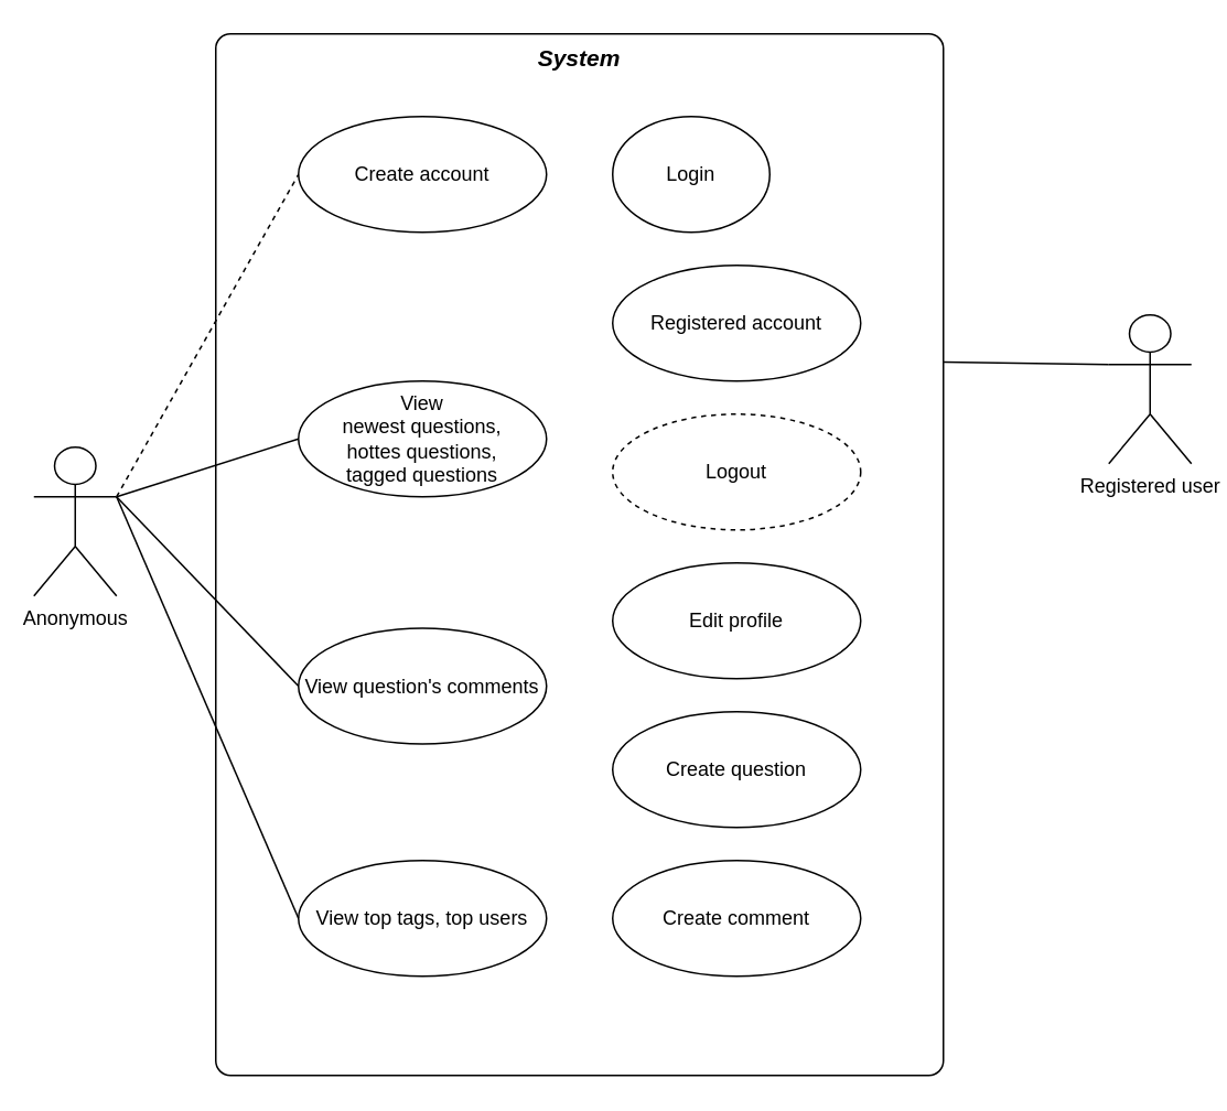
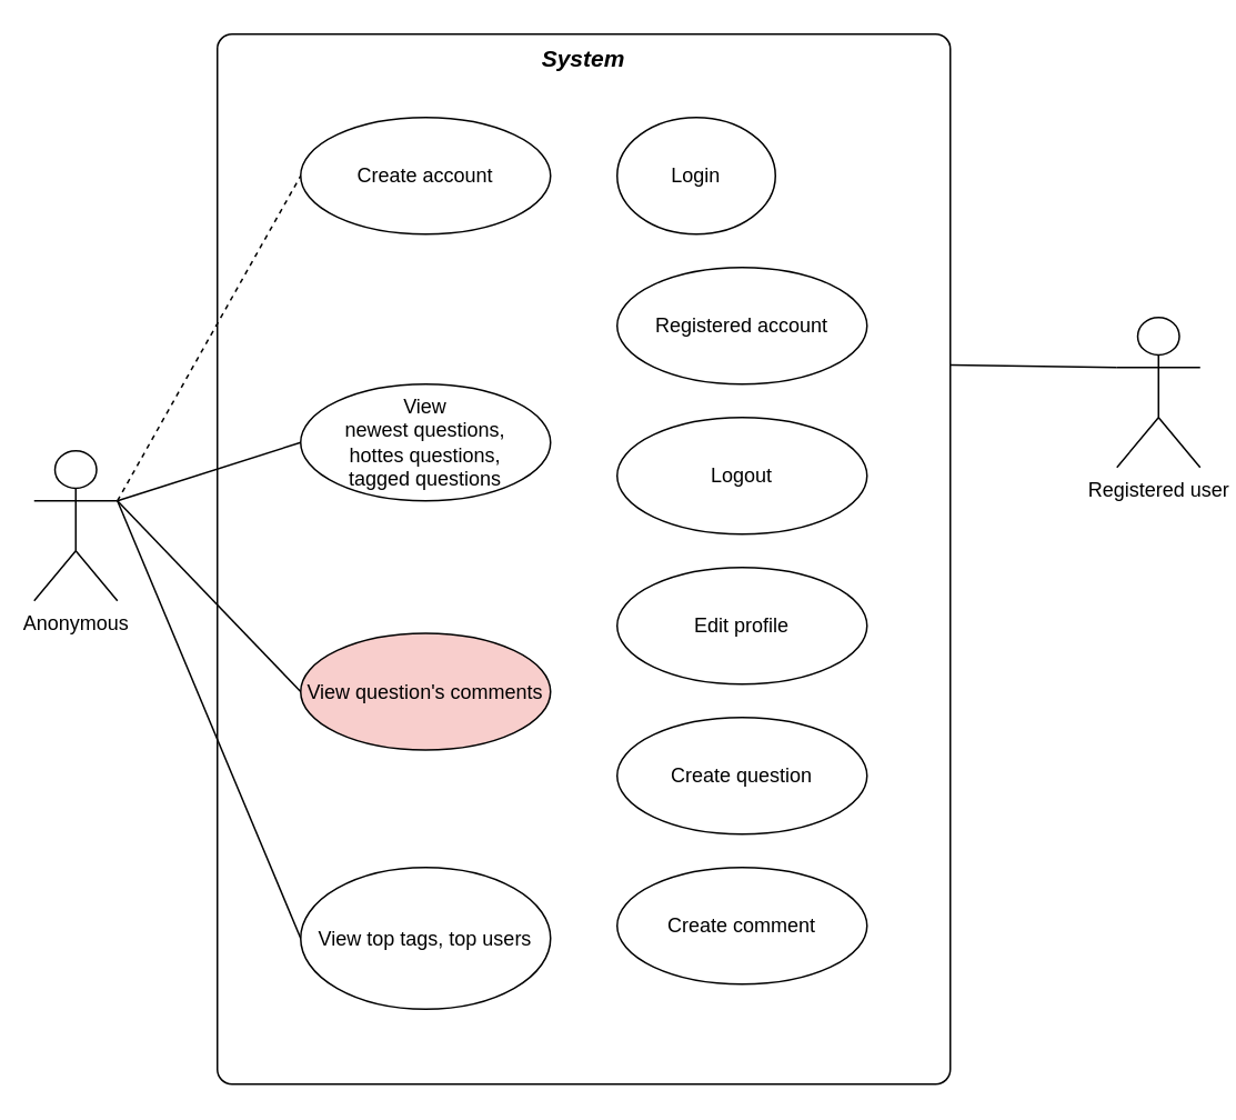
- <mxCell id="9" value="Logout" style="ellipse;whiteSpace=wrap;html=1;dashed=1;" vertex="1" parent="1"><mxGeometry x="370" y="250" width="150" height="70" as="geometry" /></mxCell>
+ <mxCell id="9" value="Logout" style="ellipse;whiteSpace=wrap;html=1;" vertex="1" parent="1"><mxGeometry x="370" y="250" width="150" height="70" as="geometry" /></mxCell>
- <mxCell id="14" value="View question's comments" style="ellipse;whiteSpace=wrap;html=1;" vertex="1" parent="1"><mxGeometry x="180" y="379.5" width="150" height="70" as="geometry" /></mxCell>
+ <mxCell id="14" value="View question's comments" style="ellipse;whiteSpace=wrap;html=1;fillColor=#f8cecc;" vertex="1" parent="1"><mxGeometry x="180" y="379.5" width="150" height="70" as="geometry" /></mxCell>
- <mxCell id="15" value="View top tags, top users" style="ellipse;whiteSpace=wrap;html=1;" vertex="1" parent="1"><mxGeometry x="180" y="520" width="150" height="70" as="geometry" /></mxCell>
+ <mxCell id="15" value="View top tags, top users" style="ellipse;whiteSpace=wrap;html=1;" vertex="1" parent="1"><mxGeometry x="180" y="520" width="150" height="85" as="geometry" /></mxCell>
